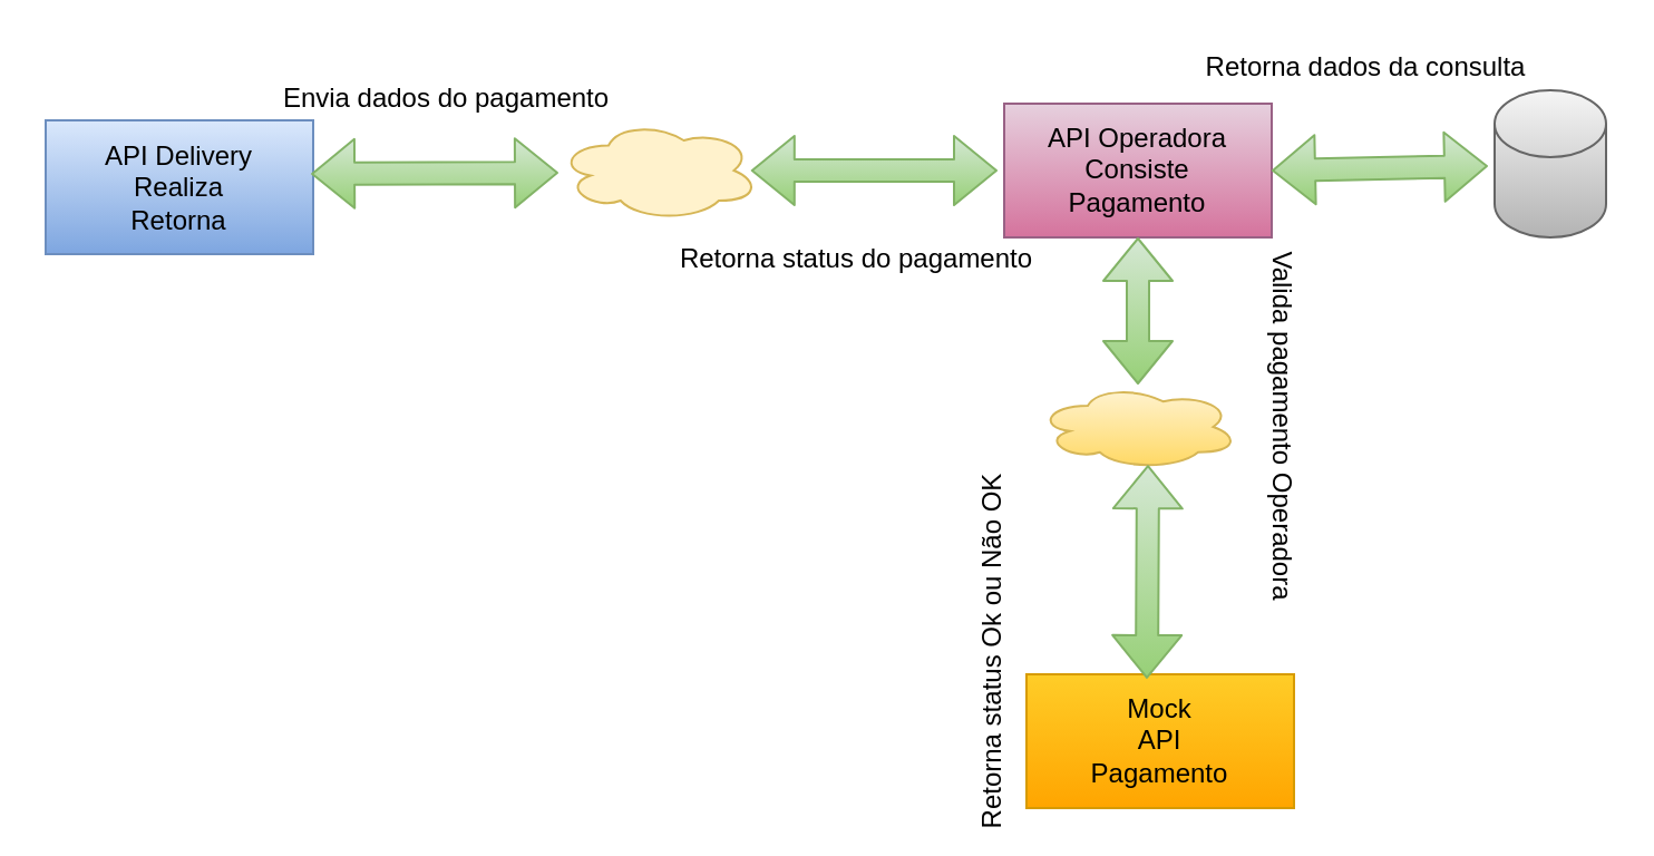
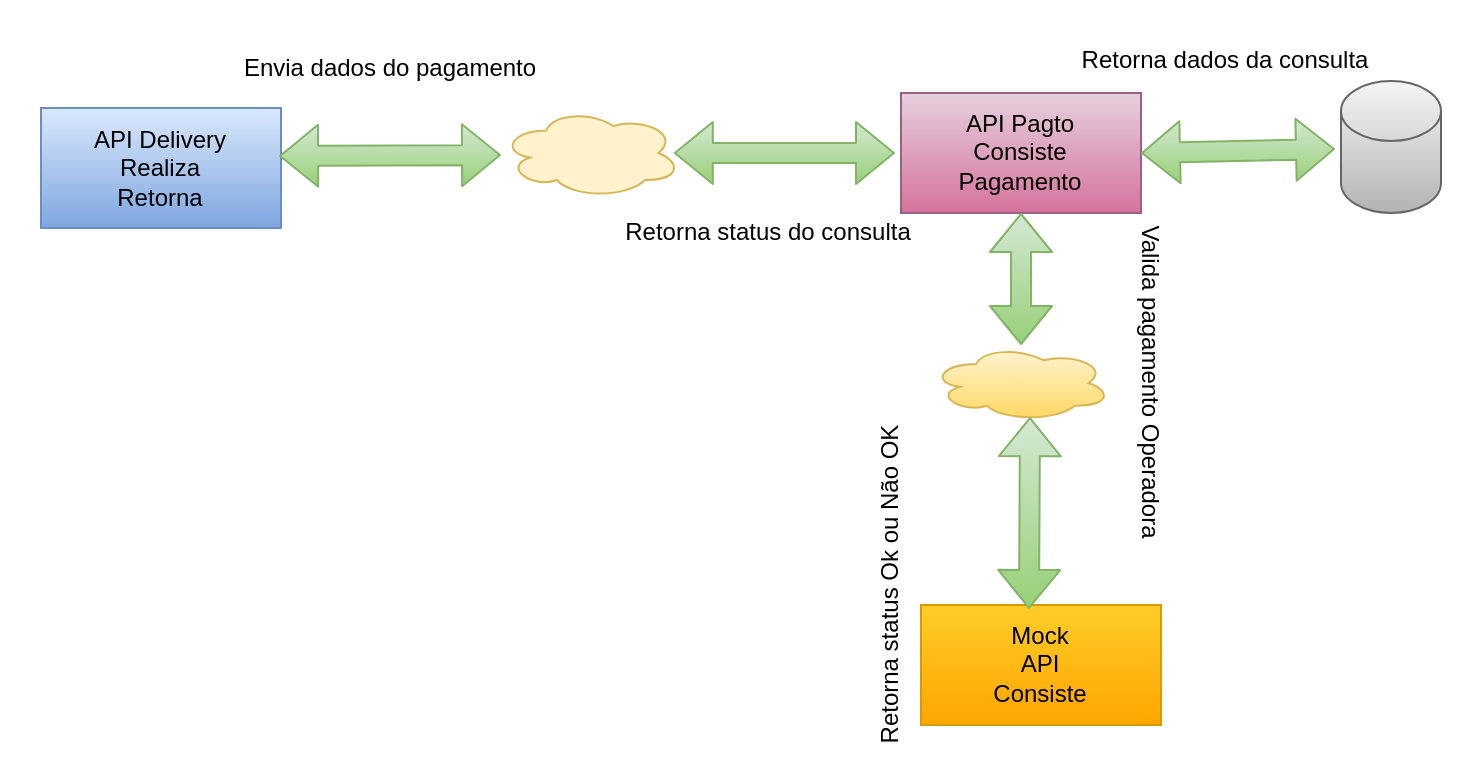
- <mxCell id="13" value="Envia dados do pagamento" style="text;html=1;strokeColor=none;fillColor=none;align=center;verticalAlign=middle;whiteSpace=wrap;rounded=0;" vertex="1" parent="1"><mxGeometry x="110" y="33.5" width="180" height="20" as="geometry" /></mxCell>
+ <mxCell id="13" value="Envia dados do pagamento" style="text;html=1;strokeColor=none;fillColor=none;align=center;verticalAlign=middle;whiteSpace=wrap;rounded=0;" vertex="1" parent="1"><mxGeometry x="105" y="23.5" width="180" height="20" as="geometry" /></mxCell>
- <mxCell id="4" value="API Operadora&lt;br&gt;Consiste&lt;br&gt;Pagamento" style="rounded=0;whiteSpace=wrap;html=1;gradientColor=#d5739d;fillColor=#e6d0de;strokeColor=#996185;" vertex="1" parent="1"><mxGeometry x="450" y="46" width="120" height="60" as="geometry" /></mxCell>
+ <mxCell id="4" value="API Pagto&lt;br&gt;Consiste&lt;br&gt;Pagamento" style="rounded=0;whiteSpace=wrap;html=1;gradientColor=#d5739d;fillColor=#e6d0de;strokeColor=#996185;" vertex="1" parent="1"><mxGeometry x="450" y="46" width="120" height="60" as="geometry" /></mxCell>
- <mxCell id="14" value="Retorna status do pagamento" style="text;html=1;strokeColor=none;fillColor=none;align=center;verticalAlign=middle;whiteSpace=wrap;rounded=0;" vertex="1" parent="1"><mxGeometry x="294" y="106" width="180" height="20" as="geometry" /></mxCell>
+ <mxCell id="14" value="Retorna status do consulta" style="text;html=1;strokeColor=none;fillColor=none;align=center;verticalAlign=middle;whiteSpace=wrap;rounded=0;" vertex="1" parent="1"><mxGeometry x="294" y="106" width="180" height="20" as="geometry" /></mxCell>
- <mxCell id="6" value="Mock&lt;br&gt;API&lt;br&gt;Pagamento" style="rounded=0;whiteSpace=wrap;html=1;gradientColor=#ffa500;fillColor=#ffcd28;strokeColor=#d79b00;" vertex="1" parent="1"><mxGeometry x="460" y="302" width="120" height="60" as="geometry" /></mxCell>
+ <mxCell id="6" value="Mock&lt;br&gt;API&lt;br&gt;Consiste" style="rounded=0;whiteSpace=wrap;html=1;gradientColor=#ffa500;fillColor=#ffcd28;strokeColor=#d79b00;" vertex="1" parent="1"><mxGeometry x="460" y="302" width="120" height="60" as="geometry" /></mxCell>
